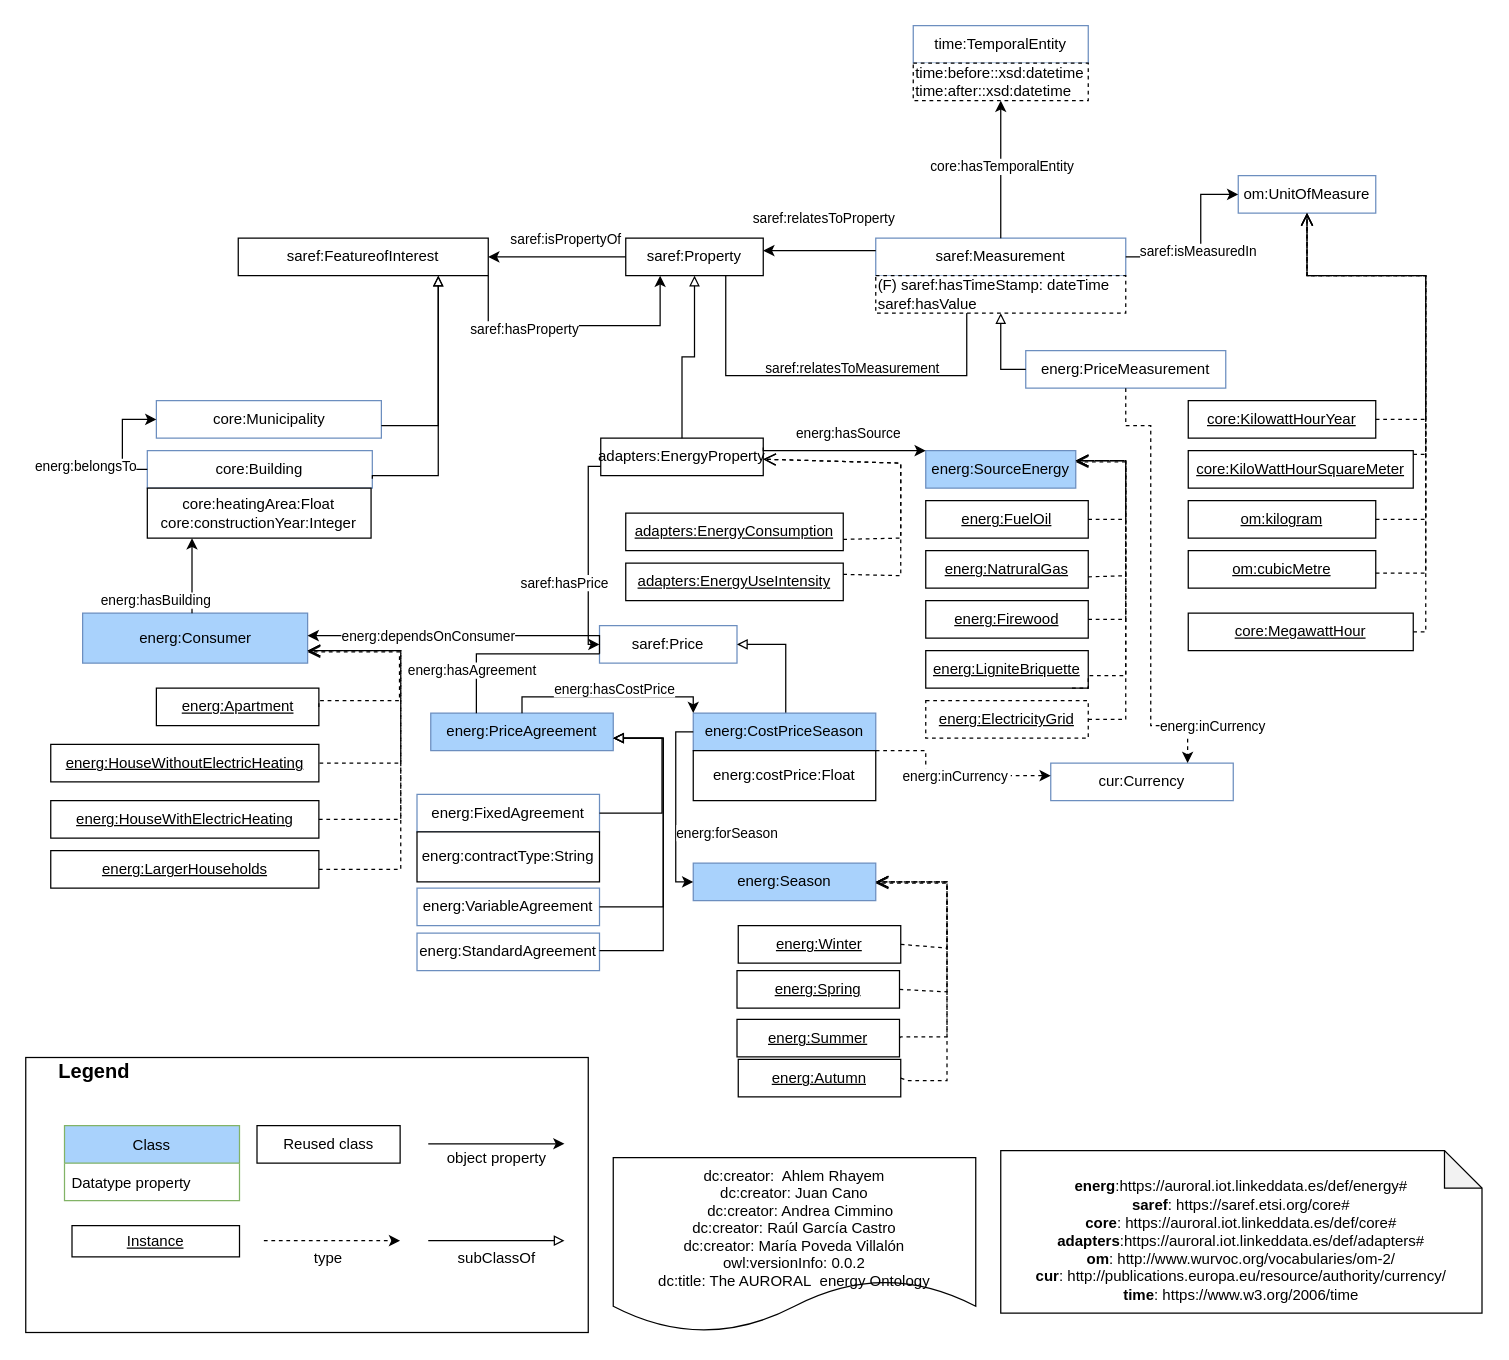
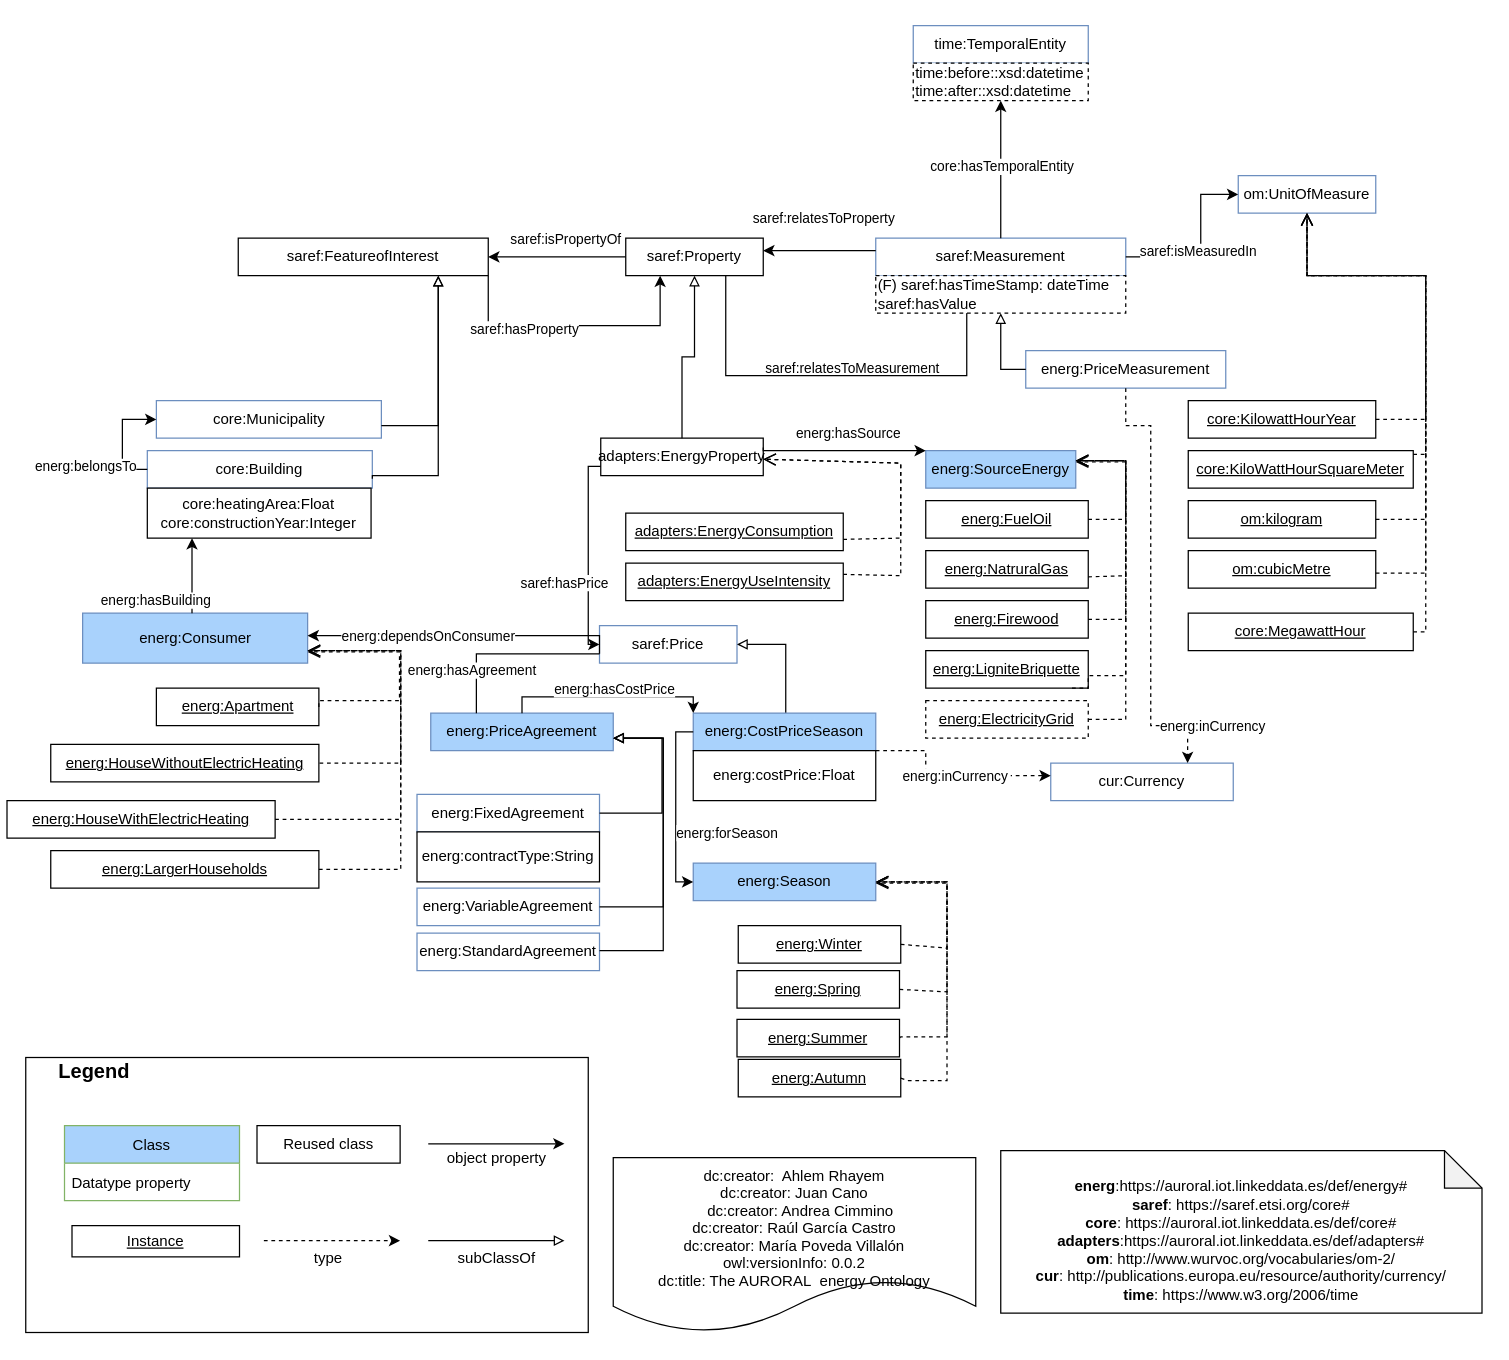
- <mxCell id="58" value="&lt;u&gt;energ:HouseWithElectricHeating&lt;/u&gt;" style="rounded=0;whiteSpace=wrap;html=1;snapToPoint=1;points=[[0.1,0],[0.2,0],[0.3,0],[0.4,0],[0.5,0],[0.6,0],[0.7,0],[0.8,0],[0.9,0],[0,0.1],[0,0.3],[0,0.5],[0,0.7],[0,0.9],[0.1,1],[0.2,1],[0.3,1],[0.4,1],[0.5,1],[0.6,1],[0.7,1],[0.8,1],[0.9,1],[1,0.1],[1,0.3],[1,0.5],[1,0.7],[1,0.9]];" parent="1" vertex="1"><mxGeometry x="40" y="640" width="214.5" height="30" as="geometry" /></mxCell>
+ <mxCell id="58" value="&lt;u&gt;energ:HouseWithElectricHeating&lt;/u&gt;" style="rounded=0;whiteSpace=wrap;html=1;snapToPoint=1;points=[[0.1,0],[0.2,0],[0.3,0],[0.4,0],[0.5,0],[0.6,0],[0.7,0],[0.8,0],[0.9,0],[0,0.1],[0,0.3],[0,0.5],[0,0.7],[0,0.9],[0.1,1],[0.2,1],[0.3,1],[0.4,1],[0.5,1],[0.6,1],[0.7,1],[0.8,1],[0.9,1],[1,0.1],[1,0.3],[1,0.5],[1,0.7],[1,0.9]];" parent="1" vertex="1"><mxGeometry x="5" y="640" width="214.5" height="30" as="geometry" /></mxCell>
